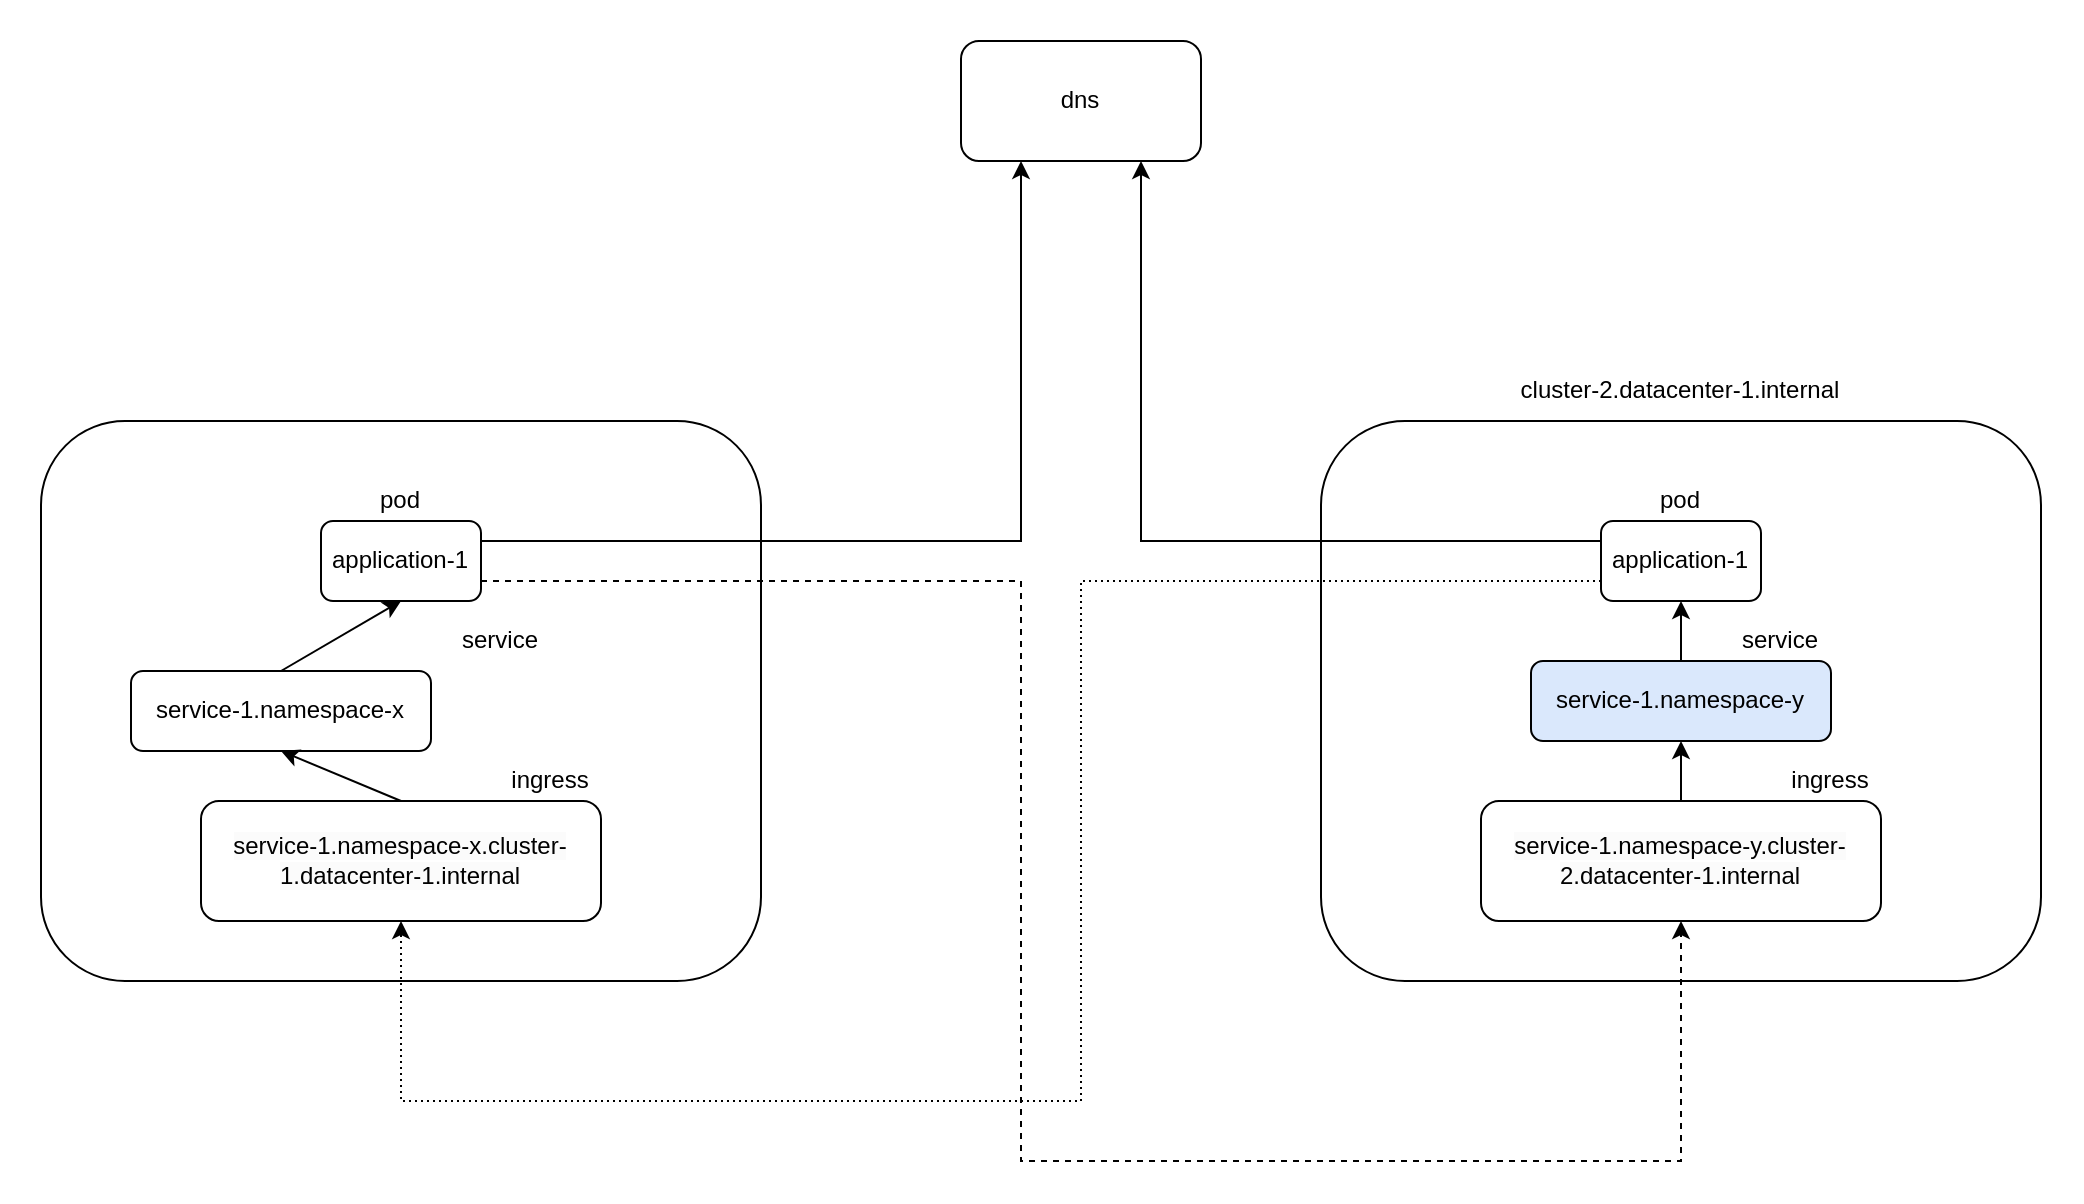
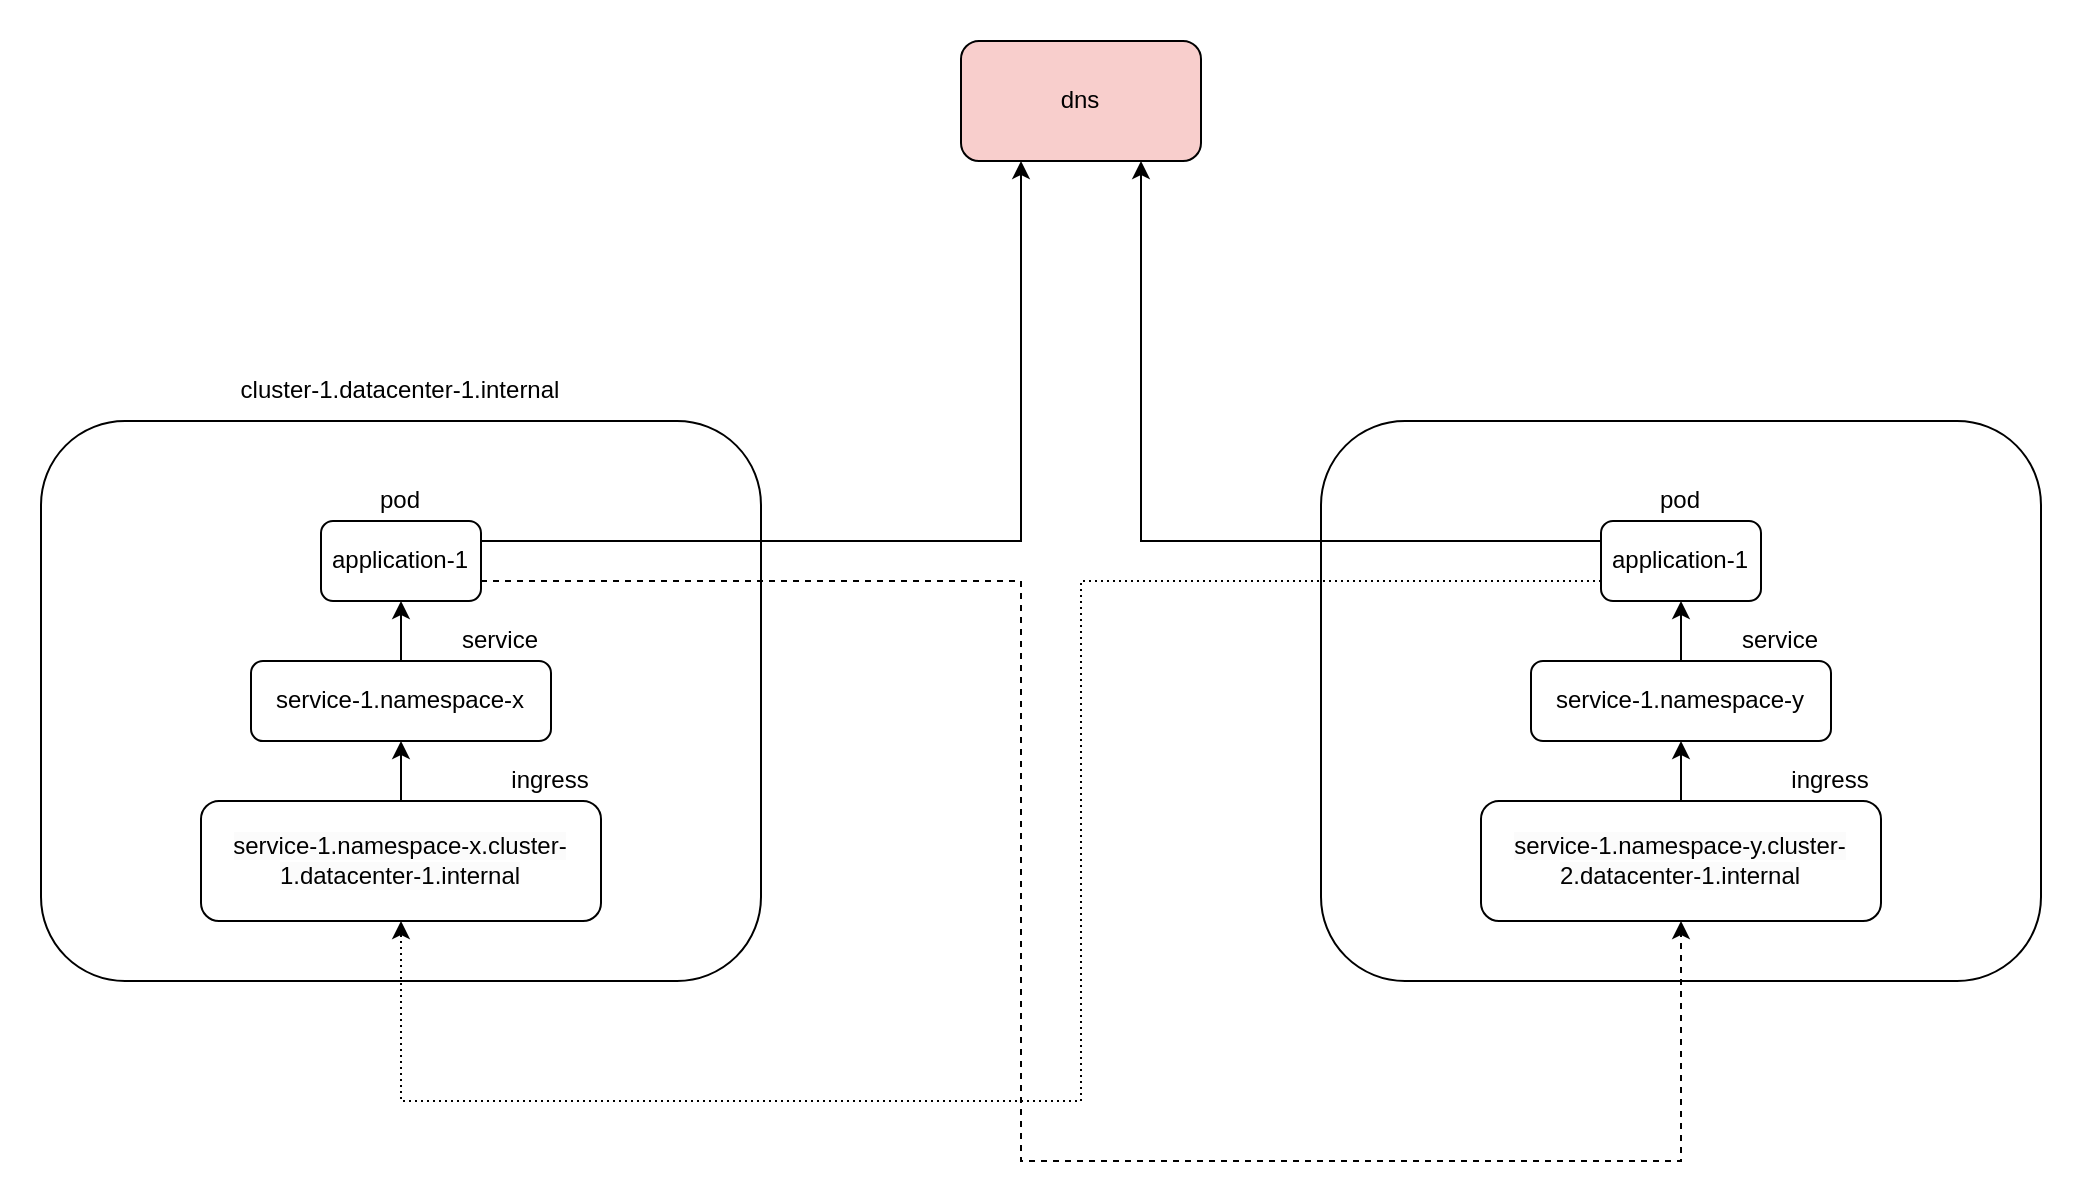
- <mxCell id="3" value="dns" style="rounded=1;whiteSpace=wrap;html=1;" vertex="1" parent="1"><mxGeometry x="480" y="20" width="120" height="60" as="geometry" /></mxCell>
+ <mxCell id="3" value="dns" style="rounded=1;whiteSpace=wrap;html=1;fillColor=#f8cecc;" vertex="1" parent="1"><mxGeometry x="480" y="20" width="120" height="60" as="geometry" /></mxCell>
+ <mxCell id="5" value="cluster-1.datacenter-1.internal" style="text;html=1;align=center;verticalAlign=middle;whiteSpace=wrap;rounded=0;" vertex="1" parent="1"><mxGeometry x="110" y="180" width="180" height="30" as="geometry" /></mxCell>
- <mxCell id="6" value="cluster-2.datacenter-1.internal" style="text;html=1;align=center;verticalAlign=middle;whiteSpace=wrap;rounded=0;" vertex="1" parent="1"><mxGeometry x="750" y="180" width="180" height="30" as="geometry" /></mxCell>
- <mxCell id="15" value="service-1.namespace-y" style="rounded=1;whiteSpace=wrap;html=1;fillColor=#dae8fc;" vertex="1" parent="1"><mxGeometry x="765" y="330" width="150" height="40" as="geometry" /></mxCell>
+ <mxCell id="15" value="service-1.namespace-y" style="rounded=1;whiteSpace=wrap;html=1;" vertex="1" parent="1"><mxGeometry x="765" y="330" width="150" height="40" as="geometry" /></mxCell>
- <mxCell id="7" value="service-1.namespace-x" style="rounded=1;whiteSpace=wrap;html=1;" vertex="1" parent="1"><mxGeometry x="65" y="335" width="150" height="40" as="geometry" /></mxCell>
+ <mxCell id="7" value="service-1.namespace-x" style="rounded=1;whiteSpace=wrap;html=1;" vertex="1" parent="1"><mxGeometry x="125" y="330" width="150" height="40" as="geometry" /></mxCell>
